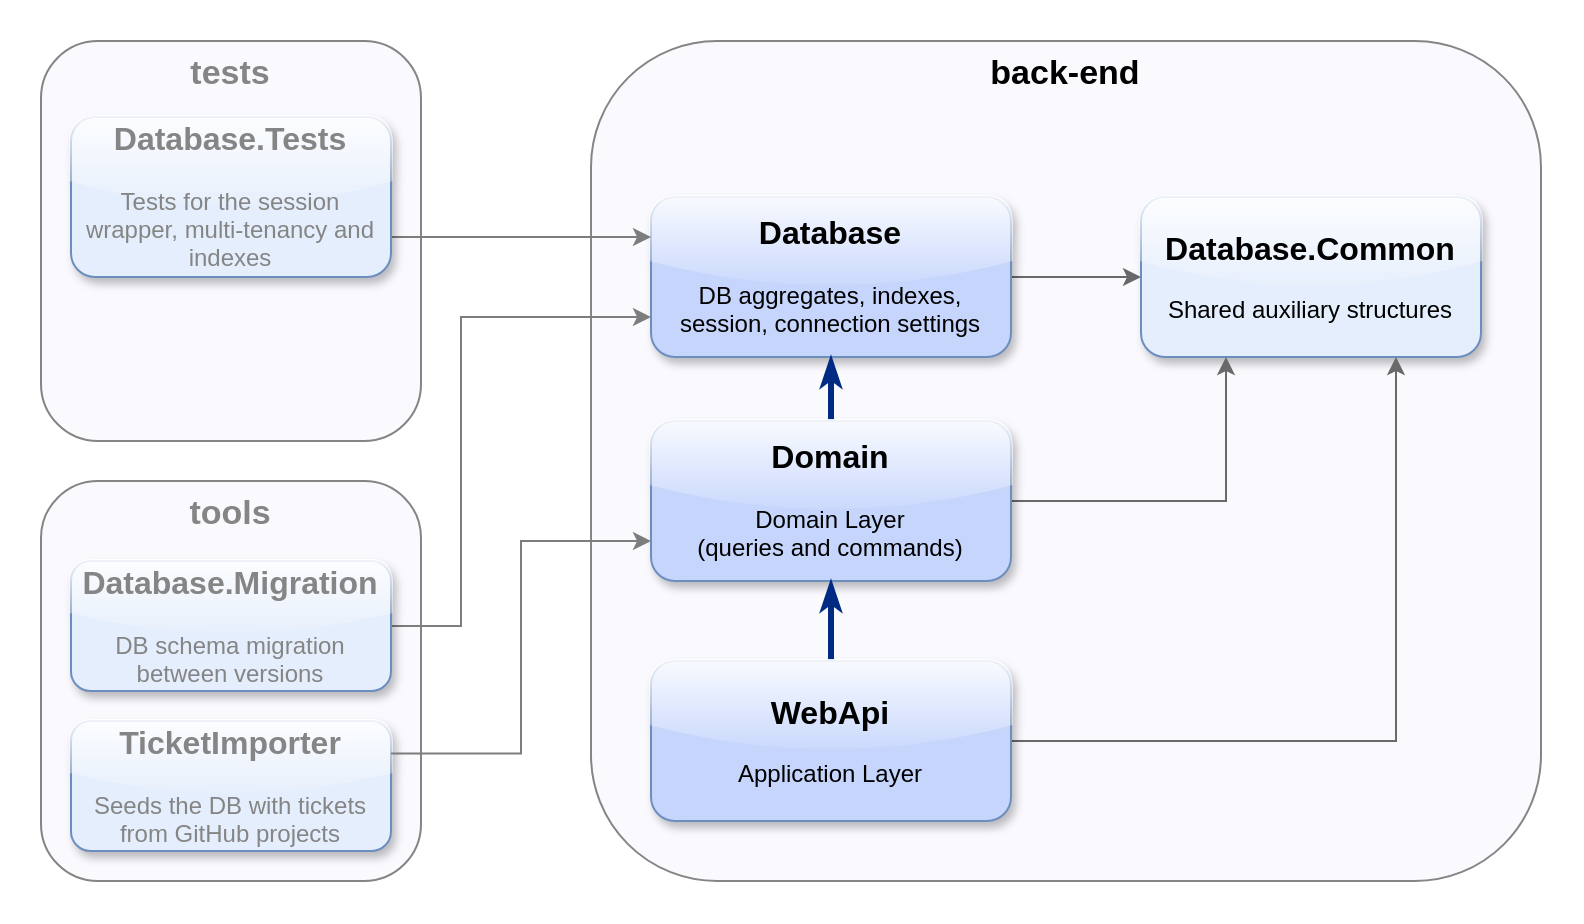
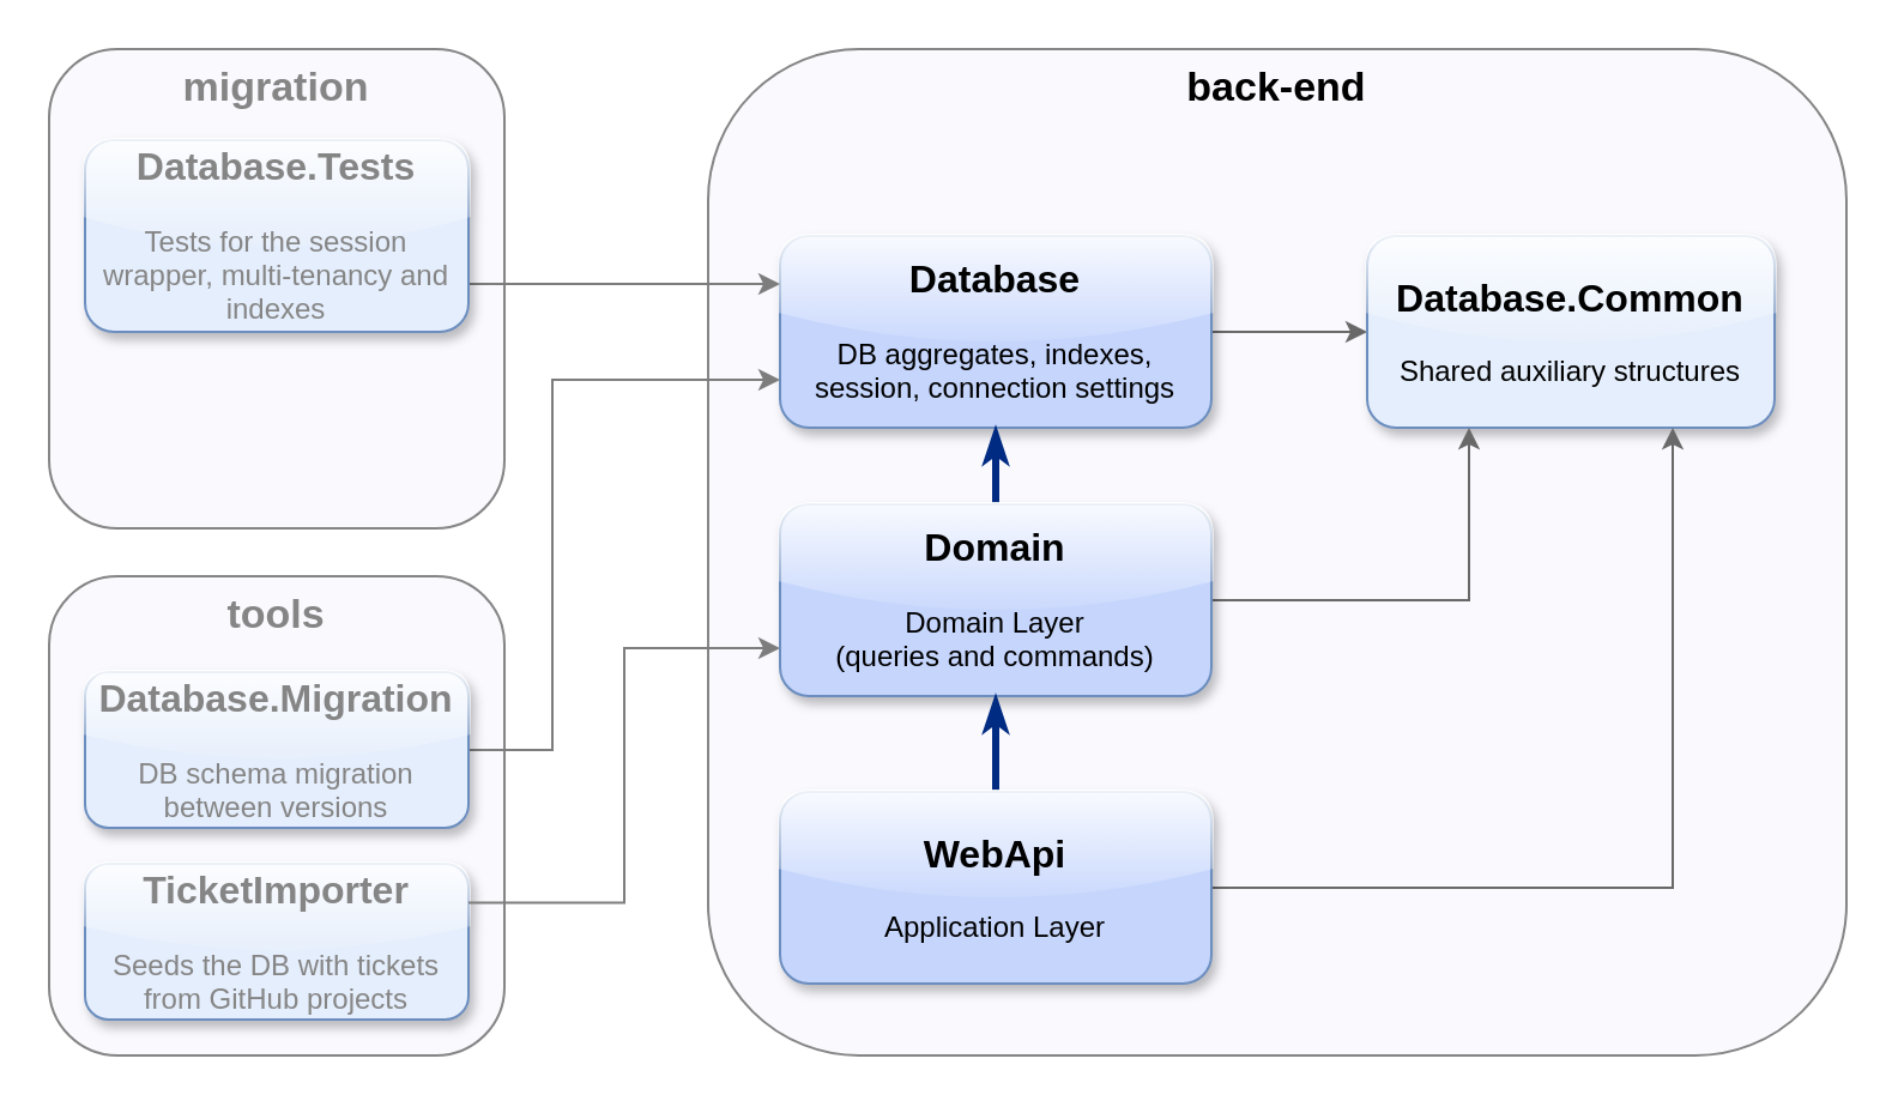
- <mxCell id="3" value="&lt;font color=&quot;#858585&quot;&gt;tests&lt;/font&gt;" style="rounded=1;whiteSpace=wrap;html=1;shadow=0;glass=0;sketch=0;fillColor=#F9F9FE;strokeColor=#858585;verticalAlign=top;fontStyle=1;fontSize=17;" parent="1" vertex="1"><mxGeometry x="20" y="20" width="190" height="200" as="geometry" /></mxCell>
+ <mxCell id="3" value="&lt;font color=&quot;#858585&quot;&gt;migration&lt;/font&gt;" style="rounded=1;whiteSpace=wrap;html=1;shadow=0;glass=0;sketch=0;fillColor=#F9F9FE;strokeColor=#858585;verticalAlign=top;fontStyle=1;fontSize=17;" parent="1" vertex="1"><mxGeometry x="20" y="20" width="190" height="200" as="geometry" /></mxCell>
